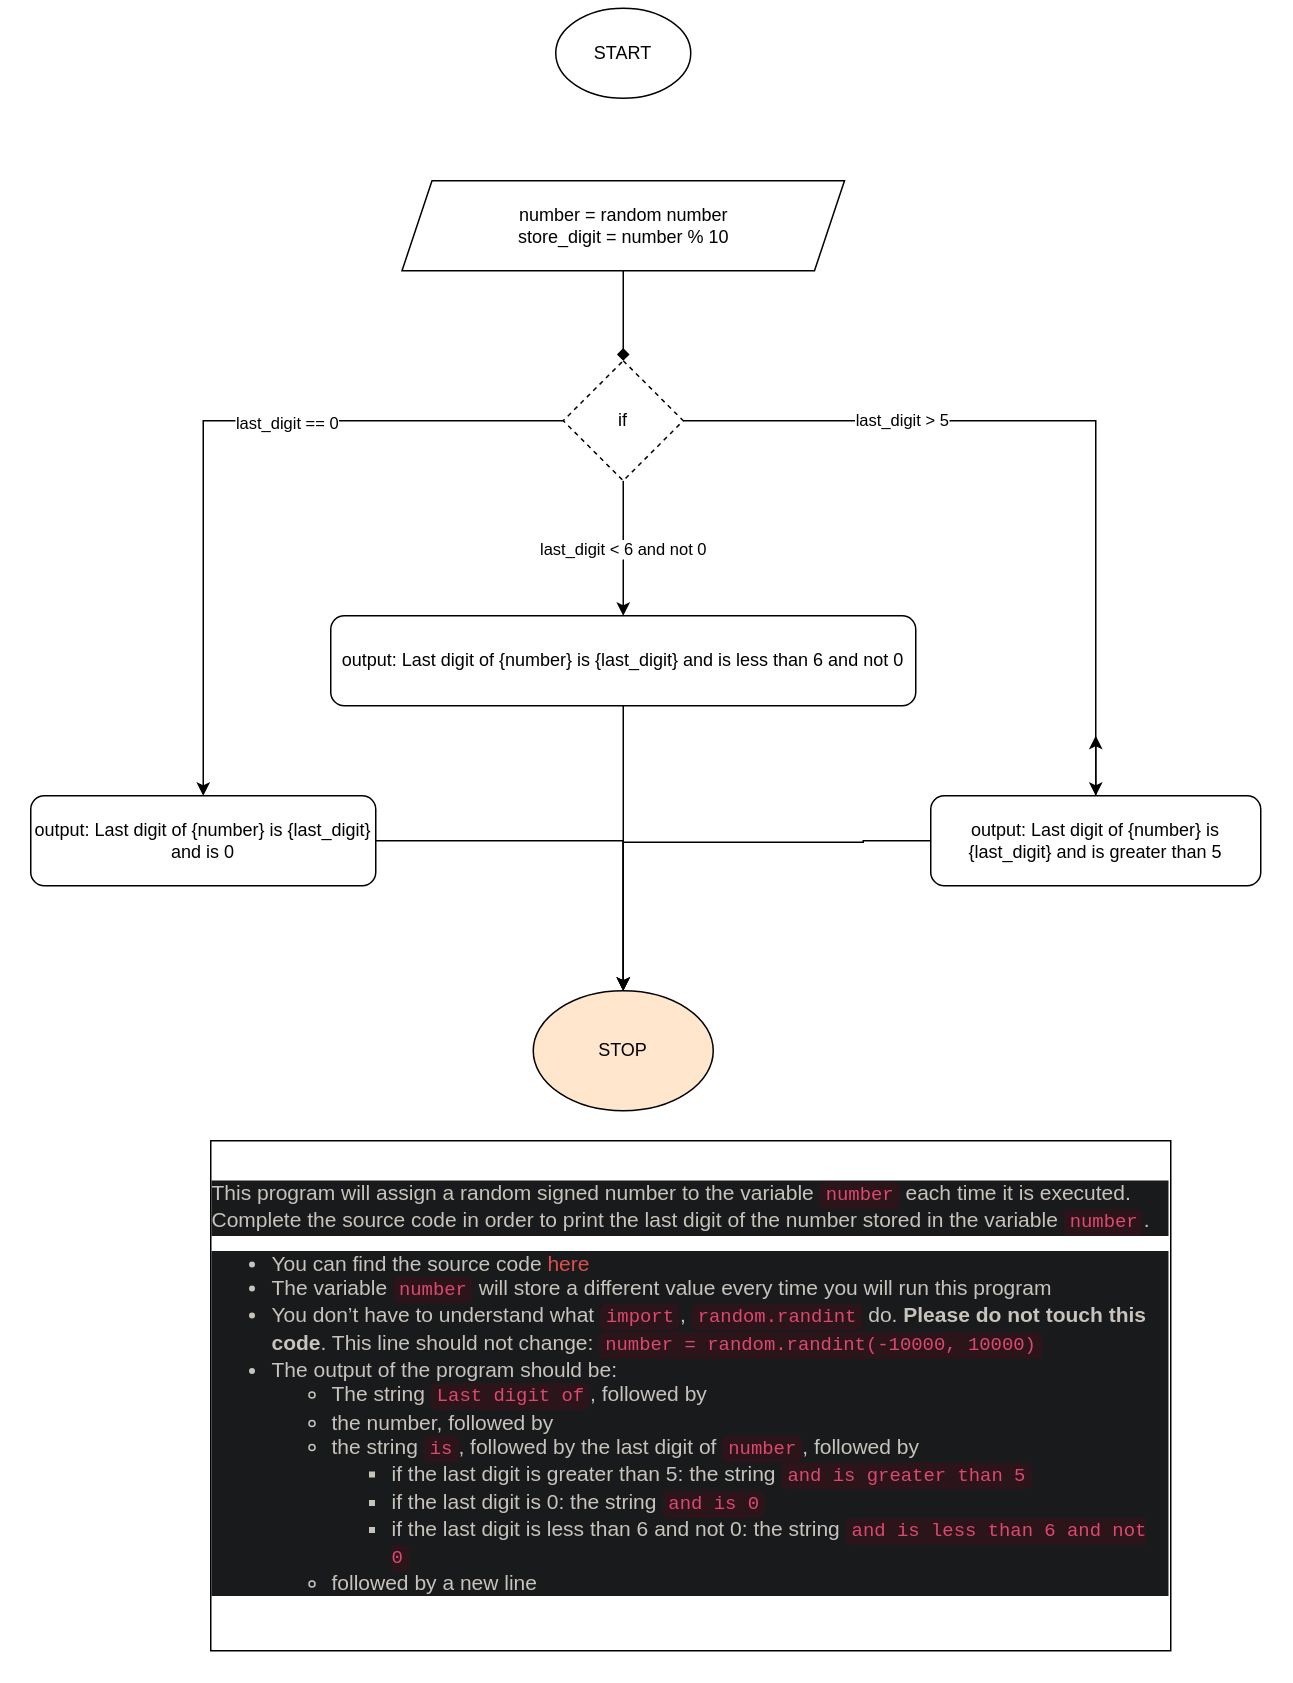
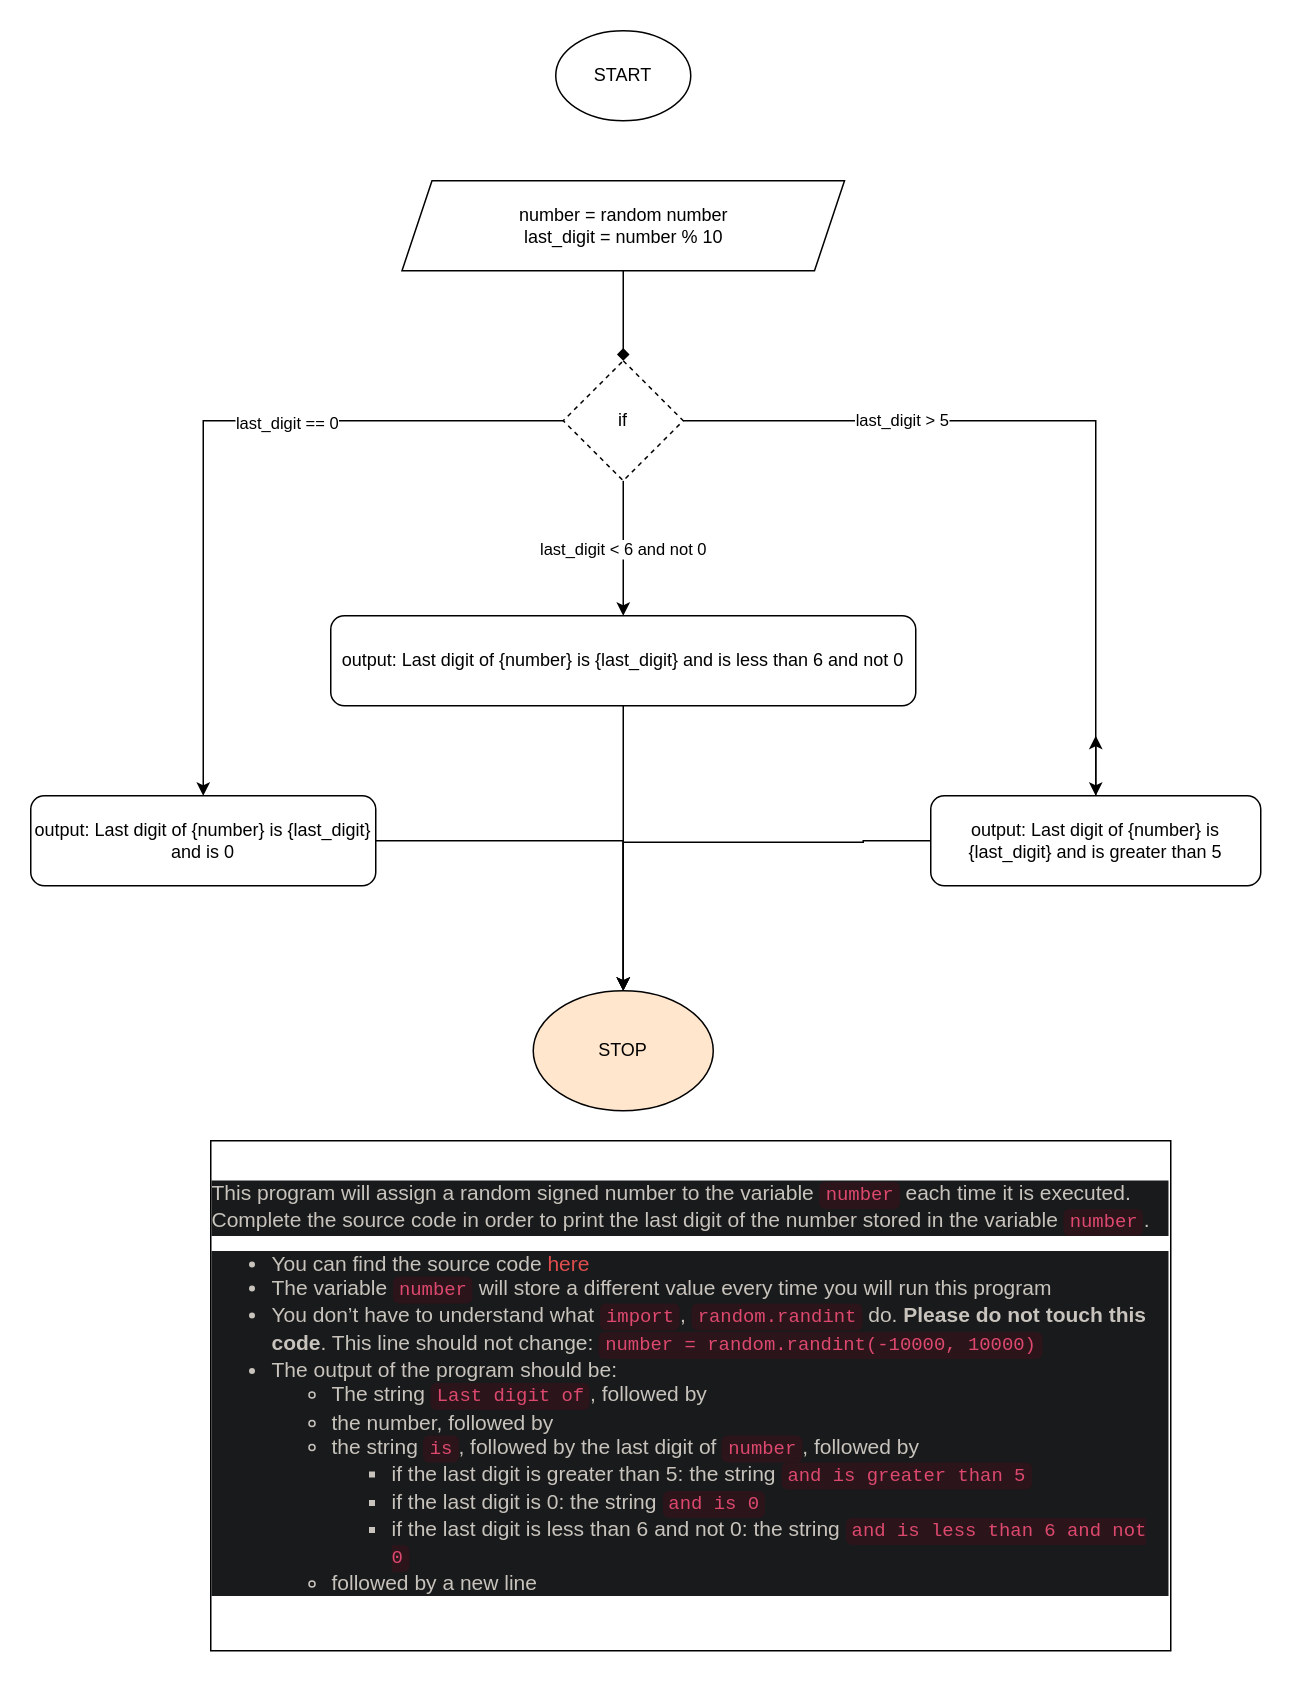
- <mxCell id="2" value="START" style="ellipse;whiteSpace=wrap;html=1;" vertex="1" parent="1"><mxGeometry x="370" y="5" width="90" height="60" as="geometry" /></mxCell>
+ <mxCell id="2" value="START" style="ellipse;whiteSpace=wrap;html=1;" vertex="1" parent="1"><mxGeometry x="370" y="20" width="90" height="60" as="geometry" /></mxCell>
- <mxCell id="4" value="number = random number&lt;br&gt;store_digit = number % 10" style="shape=parallelogram;perimeter=parallelogramPerimeter;whiteSpace=wrap;html=1;fixedSize=1;" vertex="1" parent="1"><mxGeometry x="267.5" y="120" width="295" height="60" as="geometry" /></mxCell>
+ <mxCell id="4" value="number = random number&lt;br&gt;last_digit = number % 10" style="shape=parallelogram;perimeter=parallelogramPerimeter;whiteSpace=wrap;html=1;fixedSize=1;" vertex="1" parent="1"><mxGeometry x="267.5" y="120" width="295" height="60" as="geometry" /></mxCell>
